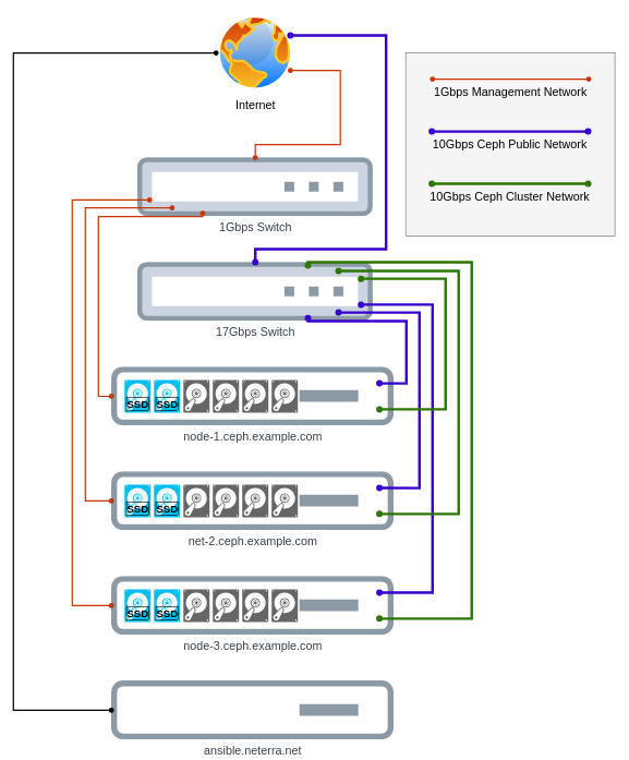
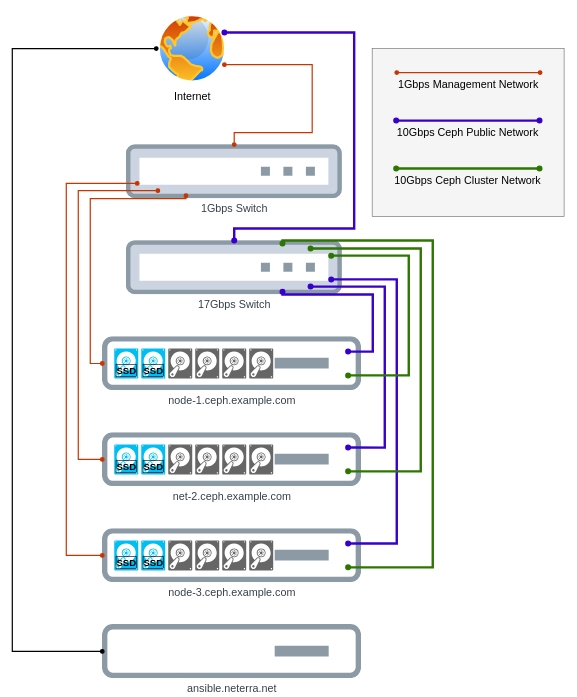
- <mxCell id="38" value="Internet" style="aspect=fixed;perimeter=ellipsePerimeter;html=1;align=center;shadow=0;dashed=0;spacingTop=3;image;image=img/lib/active_directory/internet_globe.svg;labelBackgroundColor=none;fillColor=#666666;gradientColor=none;fontSize=18;" parent="1" vertex="1"><mxGeometry x="330" y="20" width="120" height="120" as="geometry" /></mxCell>
+ <mxCell id="38" value="Internet" style="aspect=fixed;perimeter=ellipsePerimeter;html=1;align=center;shadow=0;dashed=0;spacingTop=3;image;image=img/lib/active_directory/internet_globe.svg;labelBackgroundColor=none;fillColor=#666666;gradientColor=none;fontSize=18;" parent="1" vertex="1"><mxGeometry x="260" y="20" width="120" height="120" as="geometry" /></mxCell>
